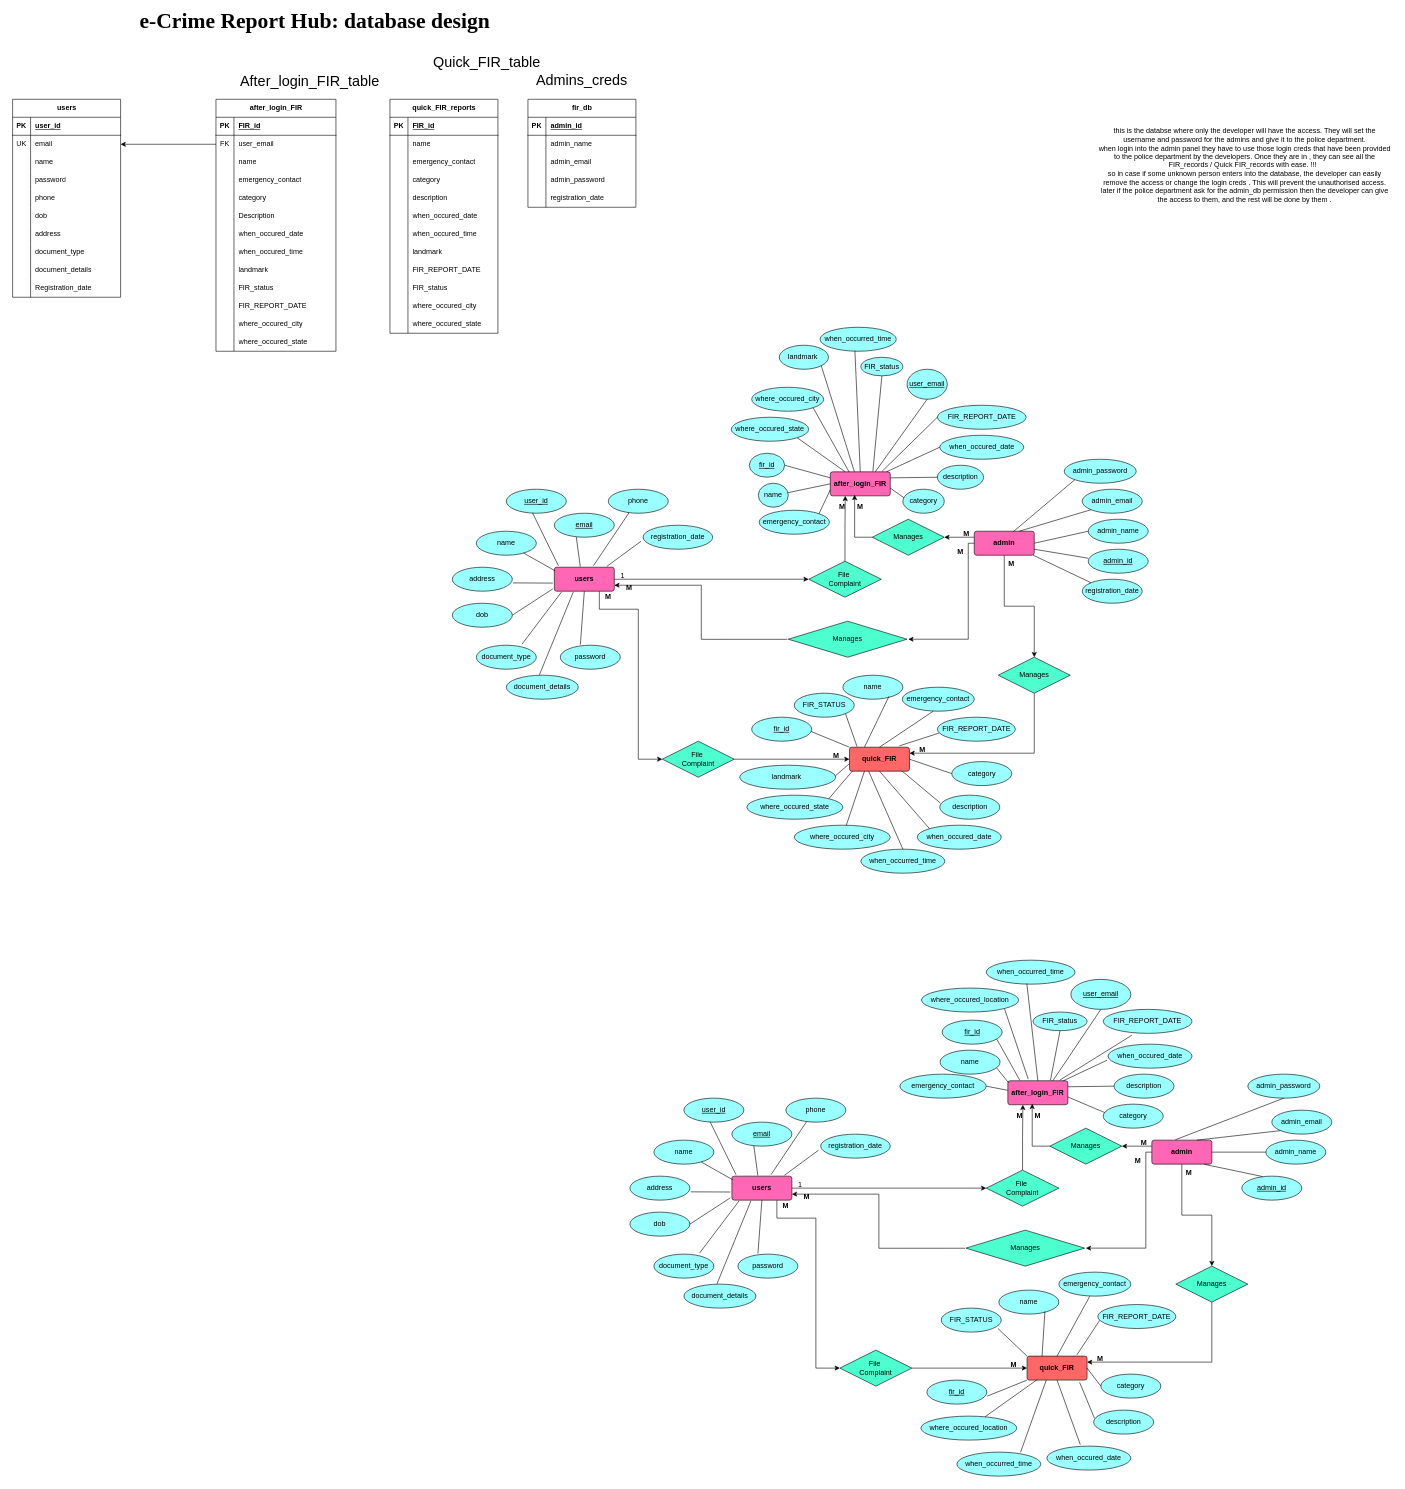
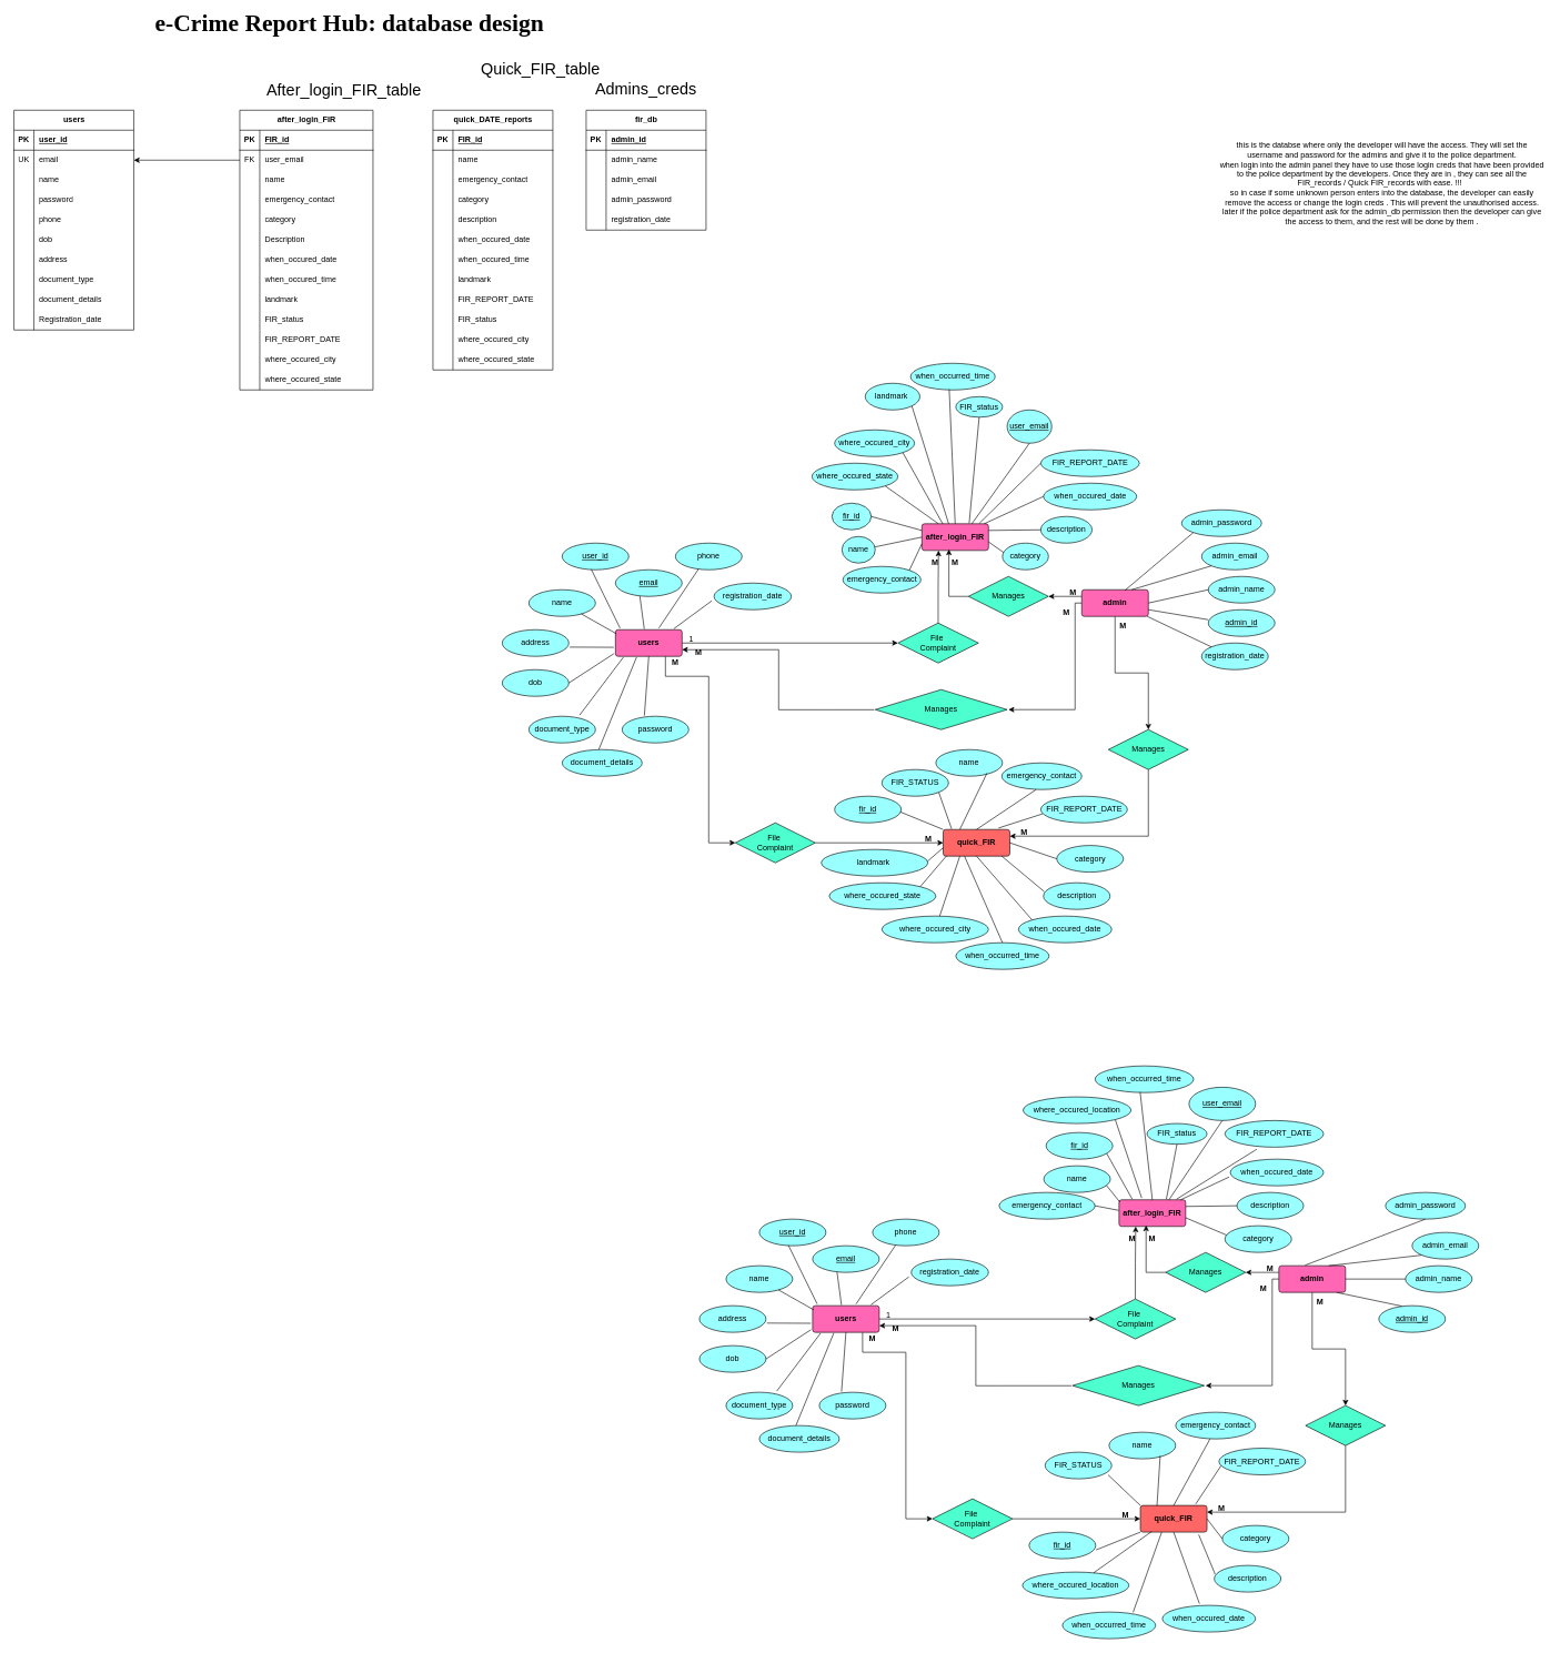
- <mxCell id="33" value="quick_FIR_reports" style="shape=table;startSize=30;container=1;collapsible=1;childLayout=tableLayout;fixedRows=1;rowLines=0;fontStyle=1;align=center;resizeLast=1;html=1;" parent="1" vertex="1"><mxGeometry x="649" y="165" width="180" height="390" as="geometry" /></mxCell>
+ <mxCell id="33" value="quick_DATE_reports" style="shape=table;startSize=30;container=1;collapsible=1;childLayout=tableLayout;fixedRows=1;rowLines=0;fontStyle=1;align=center;resizeLast=1;html=1;" parent="1" vertex="1"><mxGeometry x="649" y="165" width="180" height="390" as="geometry" /></mxCell>
